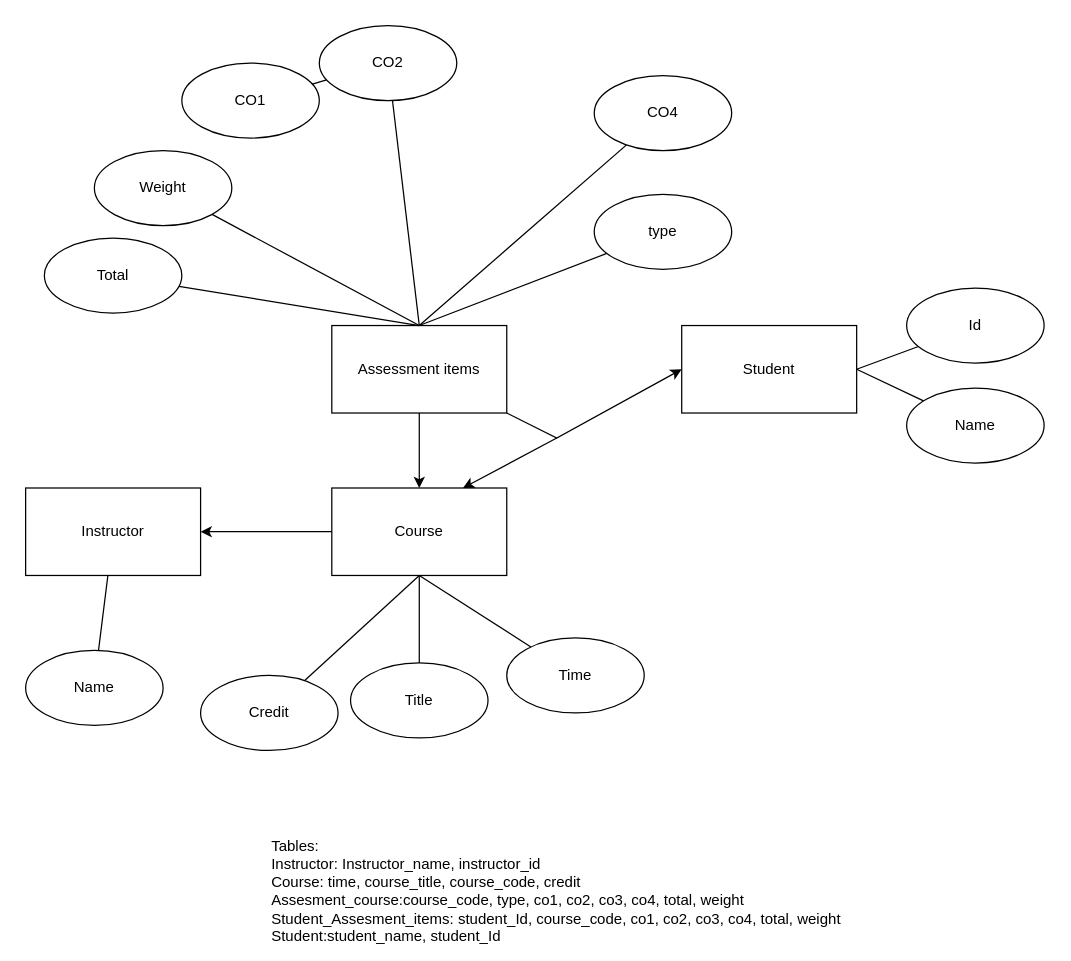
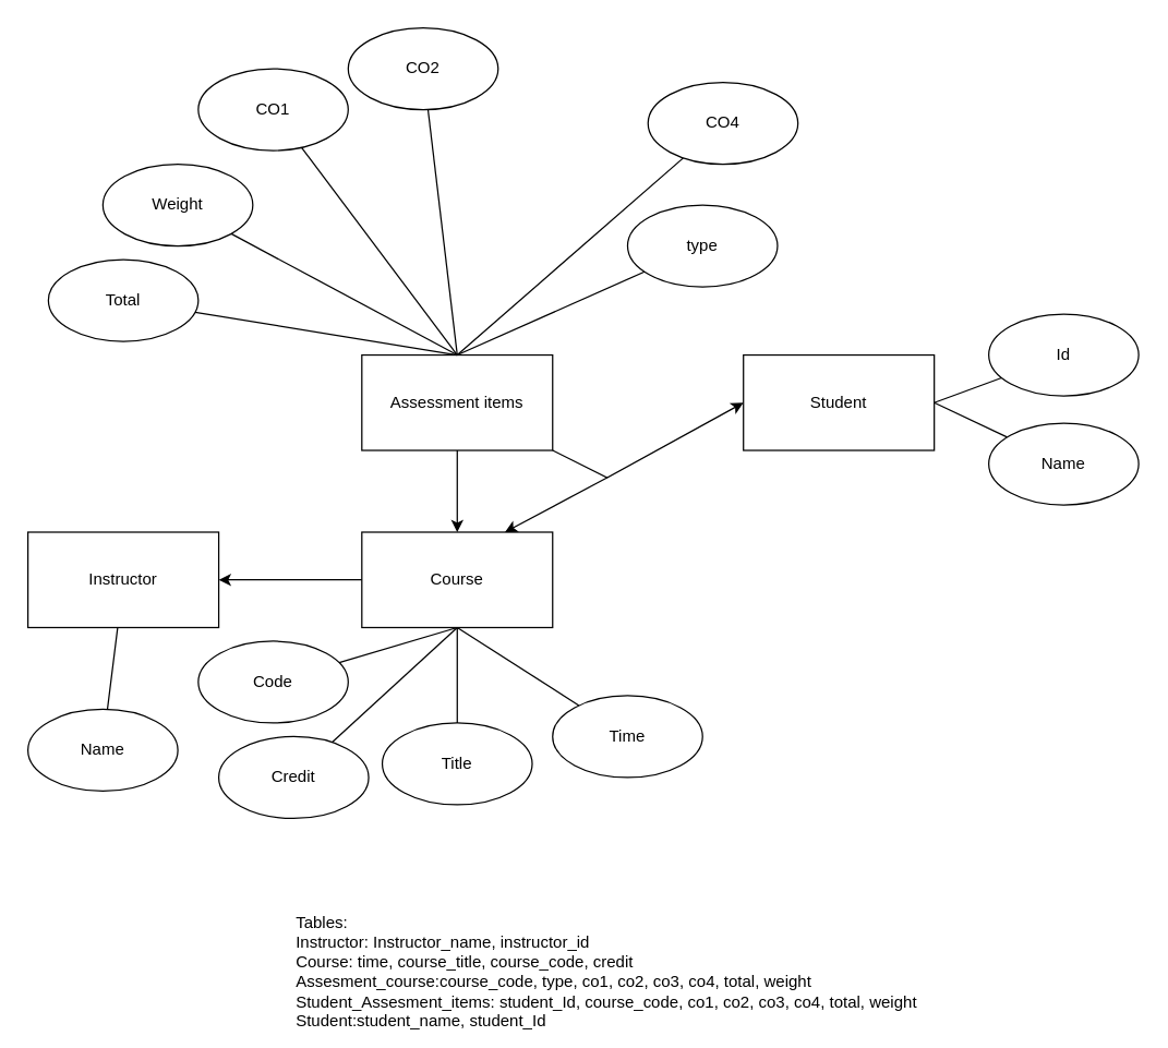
- <mxCell id="10" style="edgeStyle=none;rounded=0;orthogonalLoop=1;jettySize=auto;html=1;endArrow=none;endFill=0;" edge="1" parent="1" source="11" target="9"><mxGeometry relative="1" as="geometry" /></mxCell>
+ <mxCell id="10" style="edgeStyle=none;rounded=0;orthogonalLoop=1;jettySize=auto;html=1;entryX=0.5;entryY=0;entryDx=0;entryDy=0;endArrow=none;endFill=0;" edge="1" parent="1" source="11" target="4"><mxGeometry relative="1" as="geometry" /></mxCell>
- <mxCell id="19" value="type" style="ellipse;whiteSpace=wrap;html=1;" vertex="1" parent="1"><mxGeometry x="475" y="155" width="110" height="60" as="geometry" /></mxCell>
+ <mxCell id="19" value="type" style="ellipse;whiteSpace=wrap;html=1;" vertex="1" parent="1"><mxGeometry x="460" y="150" width="110" height="60" as="geometry" /></mxCell>
+ <mxCell id="28" style="edgeStyle=none;rounded=0;orthogonalLoop=1;jettySize=auto;html=1;entryX=0.5;entryY=1;entryDx=0;entryDy=0;startArrow=none;startFill=0;endArrow=none;endFill=0;" edge="1" parent="1" source="29" target="6"><mxGeometry relative="1" as="geometry" /></mxCell>
+ <mxCell id="29" value="Code" style="ellipse;whiteSpace=wrap;html=1;" vertex="1" parent="1"><mxGeometry x="145" y="470" width="110" height="60" as="geometry" /></mxCell>
